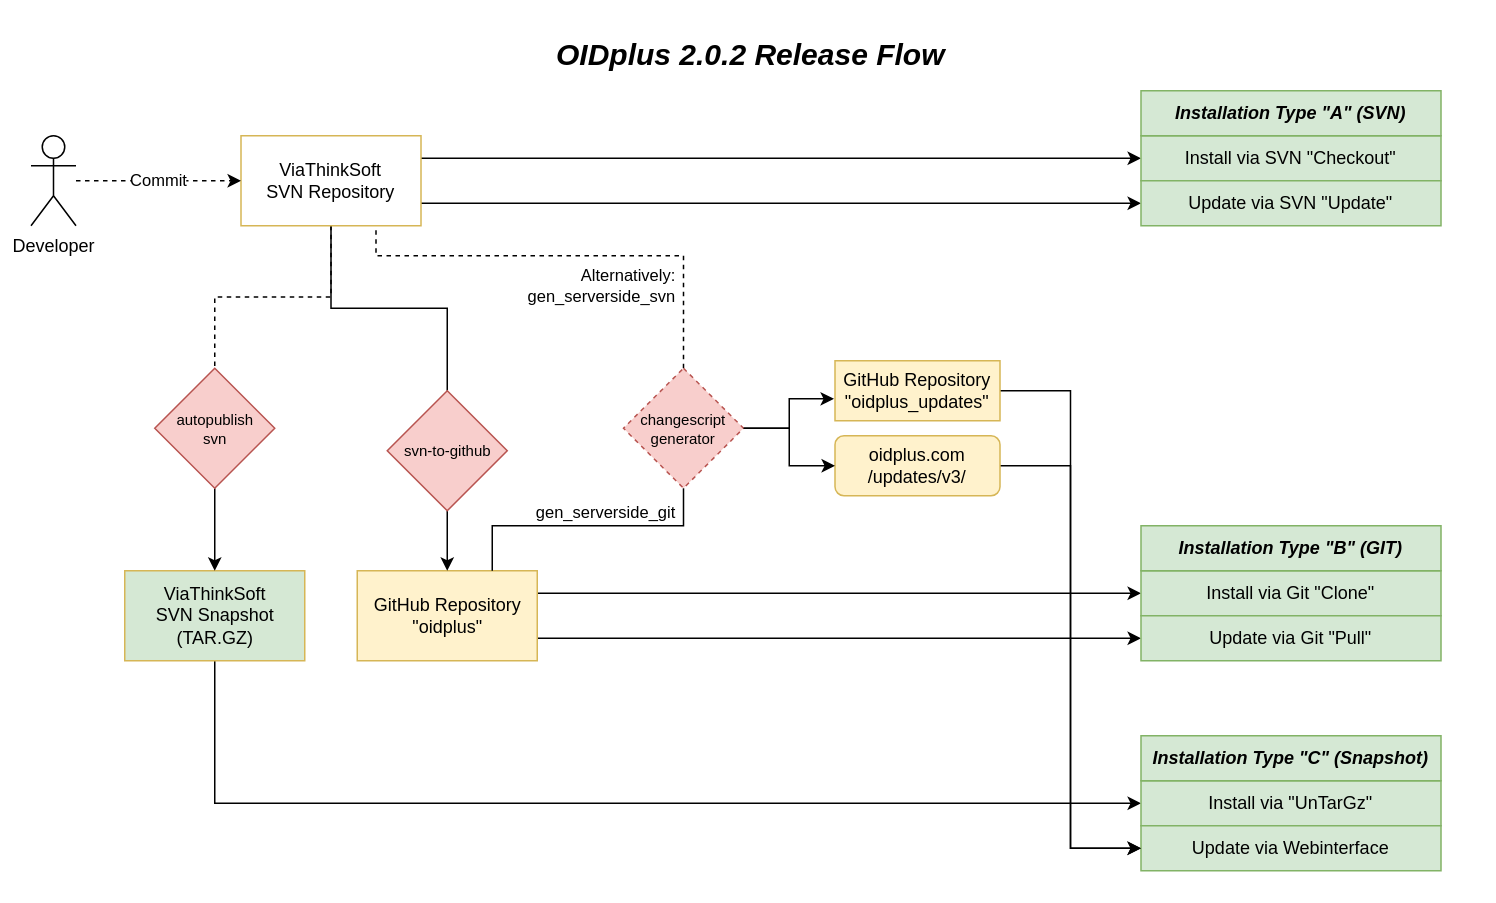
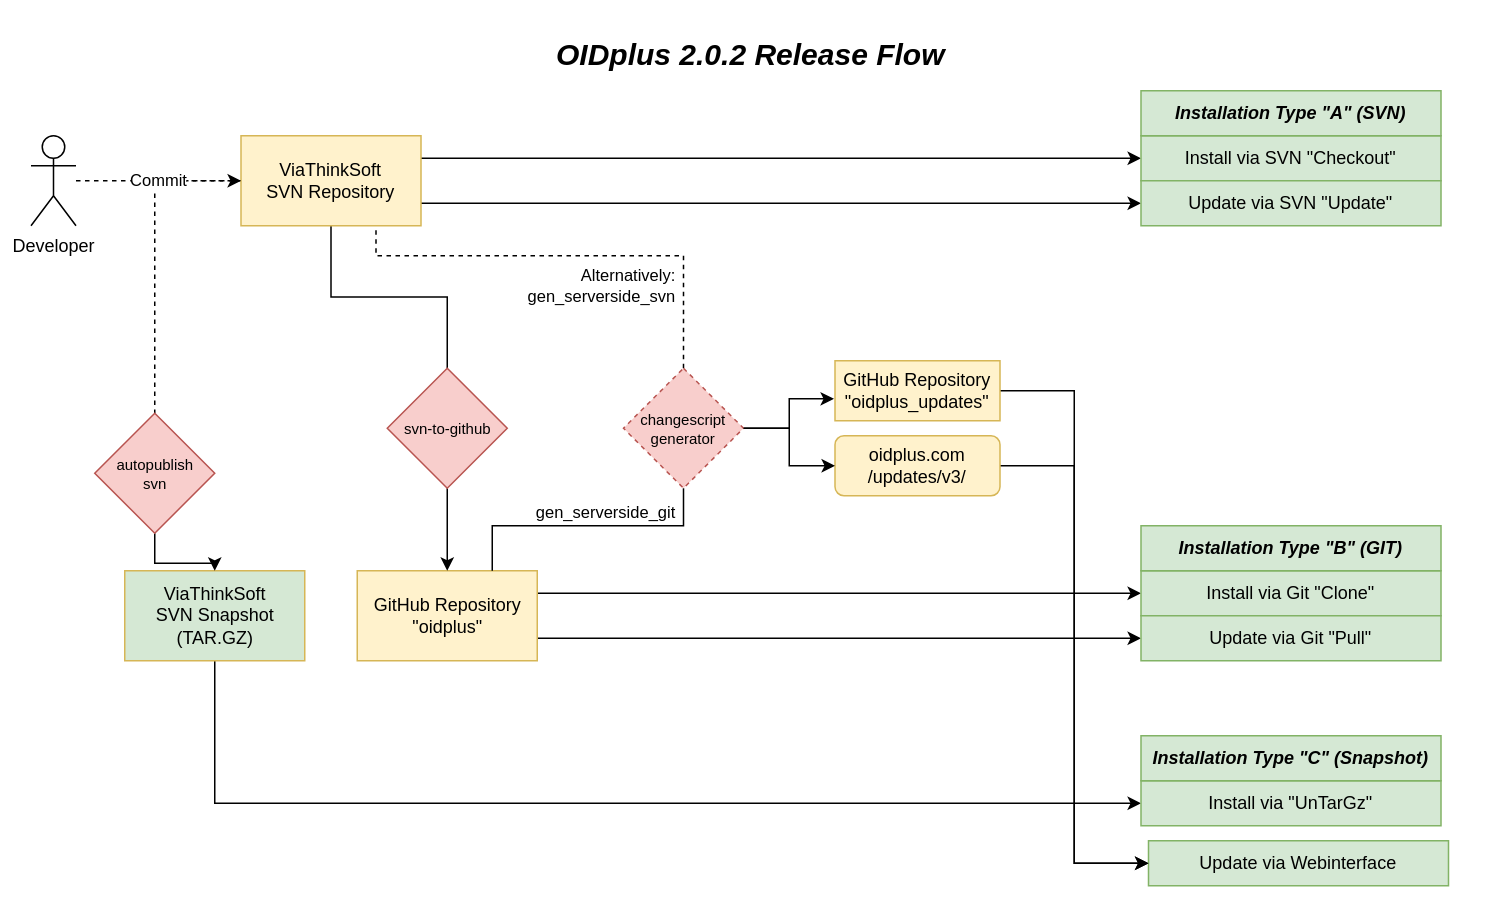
- <mxCell id="6" value="ViaThinkSoft&lt;br&gt;SVN Repository" style="rounded=0;whiteSpace=wrap;html=1;fillColor=#ffffff;strokeColor=#d6b656;" parent="1" vertex="1"><mxGeometry x="160" y="90" width="120" height="60" as="geometry" /></mxCell>
+ <mxCell id="6" value="ViaThinkSoft&lt;br&gt;SVN Repository" style="rounded=0;whiteSpace=wrap;html=1;fillColor=#fff2cc;strokeColor=#d6b656;" parent="1" vertex="1"><mxGeometry x="160" y="90" width="120" height="60" as="geometry" /></mxCell>
- <mxCell id="25" value="&lt;font style=&quot;font-size: 10px;&quot;&gt;autopublish&lt;/font&gt;&lt;div style=&quot;font-size: 10px;&quot;&gt;&lt;font style=&quot;font-size: 10px;&quot;&gt;svn&lt;/font&gt;&lt;/div&gt;" style="rhombus;whiteSpace=wrap;html=1;fillColor=#f8cecc;strokeColor=#b85450;" parent="1" vertex="1"><mxGeometry x="102.5" y="245" width="80" height="80" as="geometry" /></mxCell>
+ <mxCell id="25" value="&lt;font style=&quot;font-size: 10px;&quot;&gt;autopublish&lt;/font&gt;&lt;div style=&quot;font-size: 10px;&quot;&gt;&lt;font style=&quot;font-size: 10px;&quot;&gt;svn&lt;/font&gt;&lt;/div&gt;" style="rhombus;whiteSpace=wrap;html=1;fillColor=#f8cecc;strokeColor=#b85450;" parent="1" vertex="1"><mxGeometry x="62.5" y="275" width="80" height="80" as="geometry" /></mxCell>
- <mxCell id="27" value="&lt;font style=&quot;font-size: 10px;&quot;&gt;svn-to-github&lt;/font&gt;" style="rhombus;whiteSpace=wrap;html=1;fillColor=#f8cecc;strokeColor=#b85450;" parent="1" vertex="1"><mxGeometry x="257.5" y="260" width="80" height="80" as="geometry" /></mxCell>
+ <mxCell id="27" value="&lt;font style=&quot;font-size: 10px;&quot;&gt;svn-to-github&lt;/font&gt;" style="rhombus;whiteSpace=wrap;html=1;fillColor=#f8cecc;strokeColor=#b85450;" parent="1" vertex="1"><mxGeometry x="257.5" y="245" width="80" height="80" as="geometry" /></mxCell>
- <mxCell id="19" value="Update via Webinterface" style="rounded=0;whiteSpace=wrap;html=1;fillColor=#d5e8d4;strokeColor=#82b366;" parent="1" vertex="1"><mxGeometry x="760" y="550" width="200" height="30" as="geometry" /></mxCell>
+ <mxCell id="19" value="Update via Webinterface" style="rounded=0;whiteSpace=wrap;html=1;fillColor=#d5e8d4;strokeColor=#82b366;" parent="1" vertex="1"><mxGeometry x="765" y="560" width="200" height="30" as="geometry" /></mxCell>
